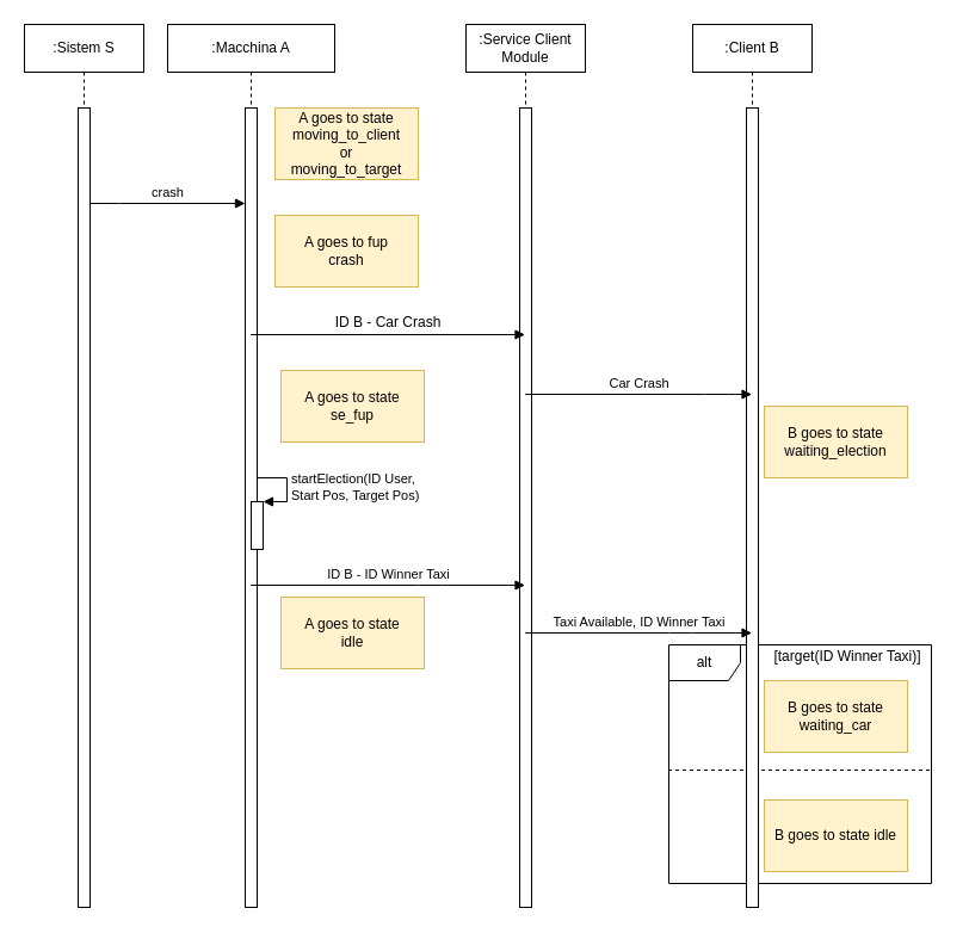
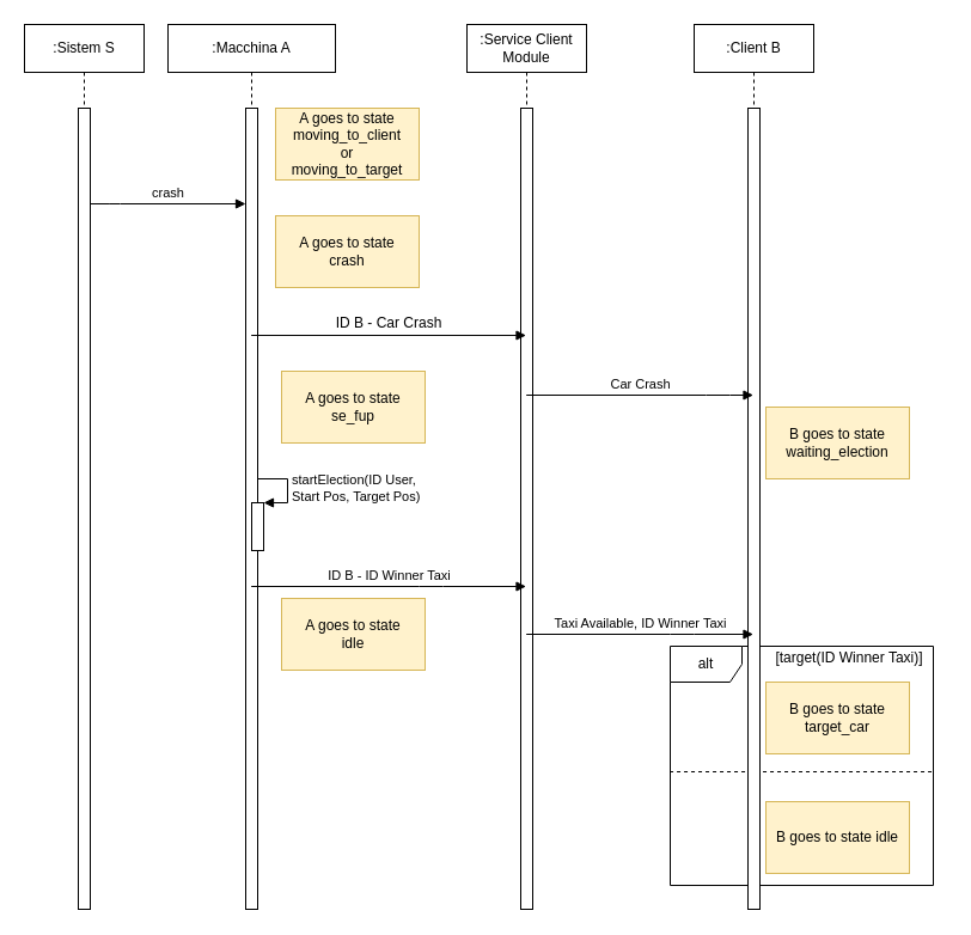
- <mxCell id="27" value="A goes to fup&lt;br&gt;crash" style="rounded=0;whiteSpace=wrap;html=1;fillColor=#fff2cc;strokeColor=#d6b656;" vertex="1" parent="1"><mxGeometry x="230" y="180" width="120" height="60" as="geometry" /></mxCell>
+ <mxCell id="27" value="A goes to state&lt;br&gt;crash" style="rounded=0;whiteSpace=wrap;html=1;fillColor=#fff2cc;strokeColor=#d6b656;" vertex="1" parent="1"><mxGeometry x="230" y="180" width="120" height="60" as="geometry" /></mxCell>
- <mxCell id="14" value="B goes to state waiting_car" style="rounded=0;whiteSpace=wrap;html=1;fillColor=#fff2cc;strokeColor=#d6b656;" vertex="1" parent="1"><mxGeometry x="640" y="570" width="120" height="60" as="geometry" /></mxCell>
+ <mxCell id="14" value="B goes to state target_car" style="rounded=0;whiteSpace=wrap;html=1;fillColor=#fff2cc;strokeColor=#d6b656;" vertex="1" parent="1"><mxGeometry x="640" y="570" width="120" height="60" as="geometry" /></mxCell>
